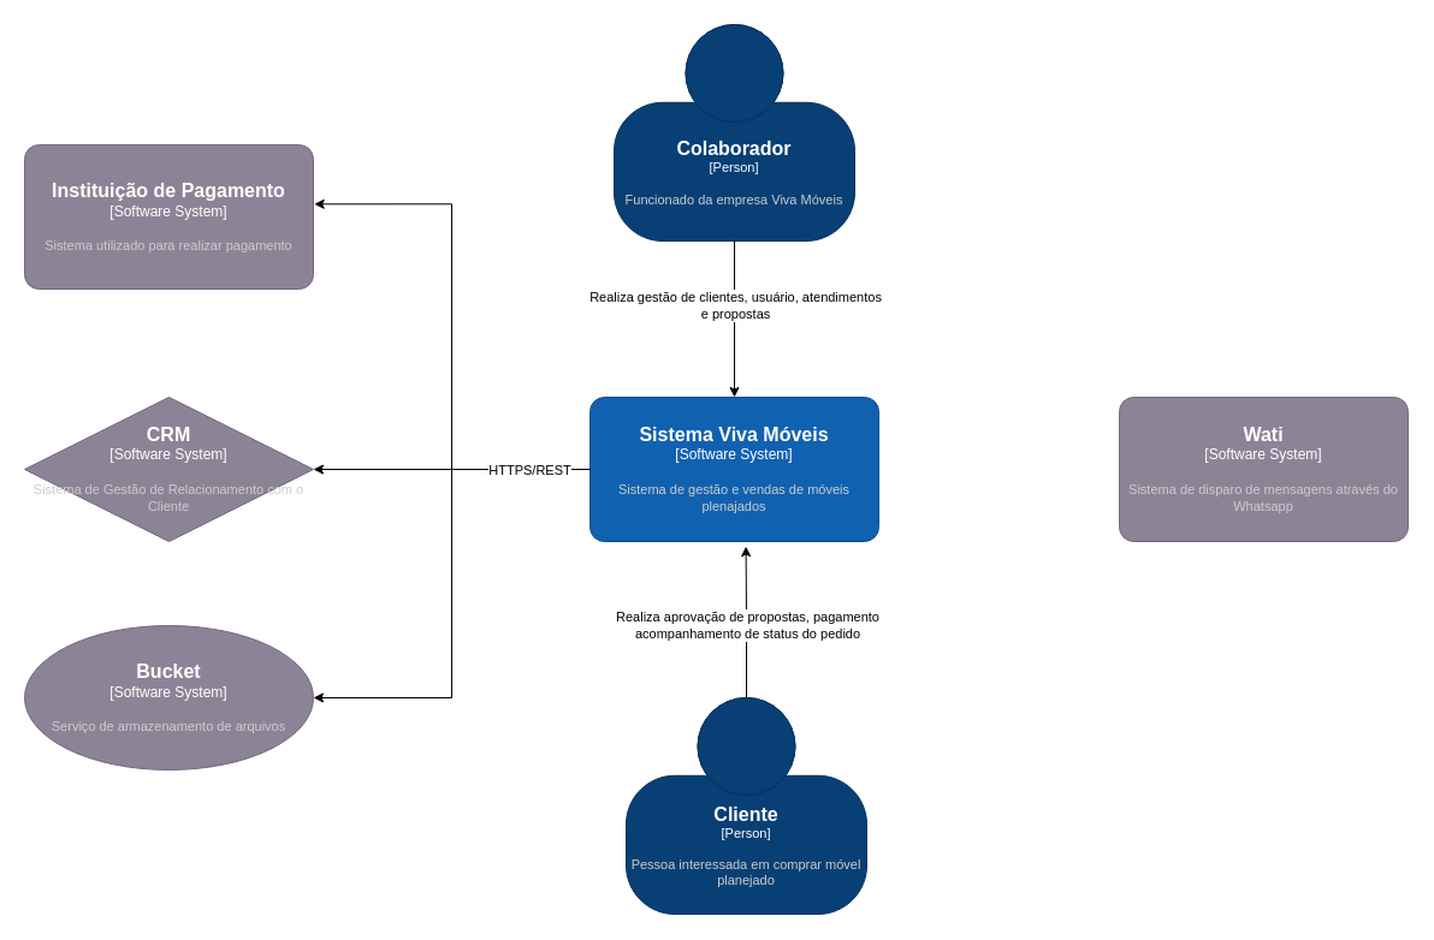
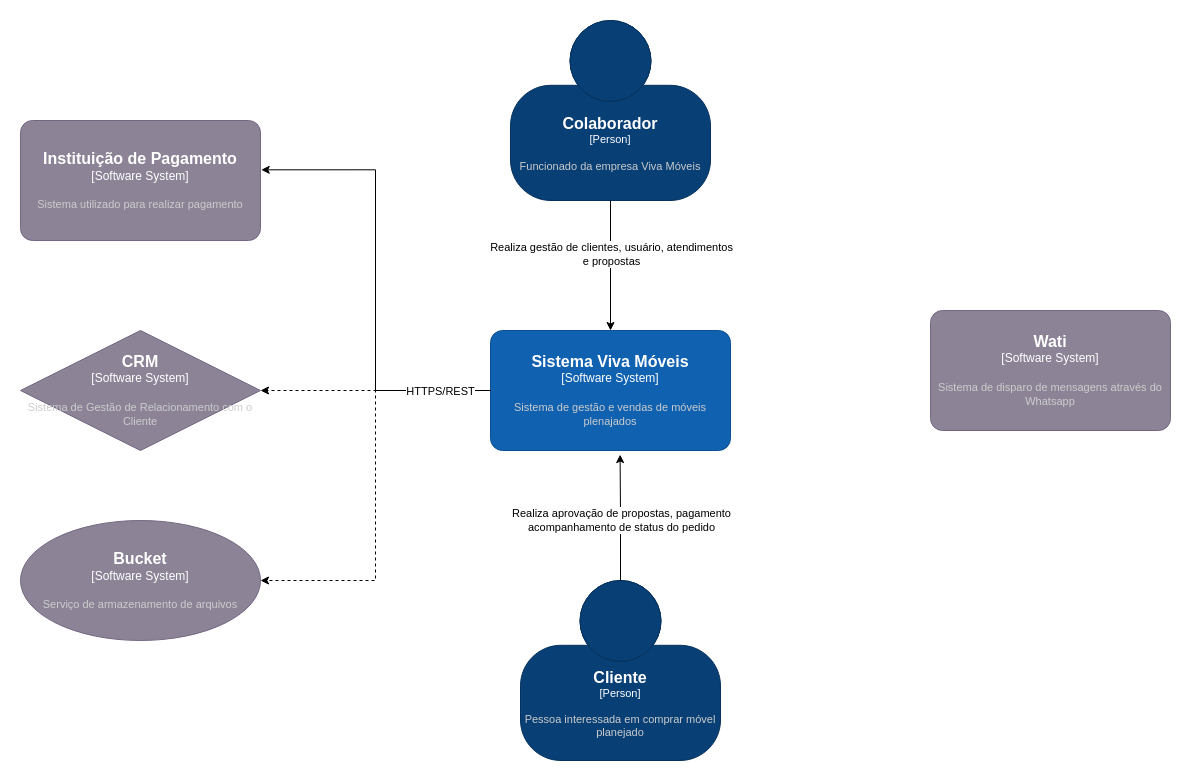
- <mxCell id="9" style="edgeStyle=orthogonalEdgeStyle;rounded=0;orthogonalLoop=1;jettySize=auto;html=1;entryX=1;entryY=0.5;entryDx=0;entryDy=0;entryPerimeter=0;" edge="1" parent="1" source="4" target="6"><mxGeometry relative="1" as="geometry" /></mxCell>
+ <mxCell id="9" style="edgeStyle=orthogonalEdgeStyle;rounded=0;orthogonalLoop=1;jettySize=auto;html=1;entryX=1;entryY=0.5;entryDx=0;entryDy=0;entryPerimeter=0;dashed=1;" edge="1" parent="1" source="4" target="6"><mxGeometry relative="1" as="geometry" /></mxCell>
- <mxCell id="8" value="&lt;font style=&quot;font-size: 16px&quot;&gt;&lt;b&gt;Wati&lt;/b&gt;&lt;/font&gt;&lt;div&gt;[Software System]&lt;/div&gt;&lt;br&gt;&lt;div&gt;&lt;font style=&quot;font-size: 11px&quot;&gt;&lt;font color=&quot;#cccccc&quot;&gt;Sistema de disparo de mensagens através do Whatsapp&lt;/font&gt;&lt;/div&gt;" style="rounded=1;whiteSpace=wrap;html=1;labelBackgroundColor=none;fillColor=#8C8496;fontColor=#ffffff;align=center;arcSize=10;strokeColor=#736782;metaEdit=1;resizable=0;points=[[0.25,0,0],[0.5,0,0],[0.75,0,0],[1,0.25,0],[1,0.5,0],[1,0.75,0],[0.75,1,0],[0.5,1,0],[0.25,1,0],[0,0.75,0],[0,0.5,0],[0,0.25,0]];" vertex="1" parent="1"><mxGeometry x="930" y="330" width="240" height="120" as="geometry" /></mxCell>
+ <mxCell id="8" value="&lt;font style=&quot;font-size: 16px&quot;&gt;&lt;b&gt;Wati&lt;/b&gt;&lt;/font&gt;&lt;div&gt;[Software System]&lt;/div&gt;&lt;br&gt;&lt;div&gt;&lt;font style=&quot;font-size: 11px&quot;&gt;&lt;font color=&quot;#cccccc&quot;&gt;Sistema de disparo de mensagens através do Whatsapp&lt;/font&gt;&lt;/div&gt;" style="rounded=1;whiteSpace=wrap;html=1;labelBackgroundColor=none;fillColor=#8C8496;fontColor=#ffffff;align=center;arcSize=10;strokeColor=#736782;metaEdit=1;resizable=0;points=[[0.25,0,0],[0.5,0,0],[0.75,0,0],[1,0.25,0],[1,0.5,0],[1,0.75,0],[0.75,1,0],[0.5,1,0],[0.25,1,0],[0,0.75,0],[0,0.5,0],[0,0.25,0]];" vertex="1" parent="1"><mxGeometry x="930" y="310" width="240" height="120" as="geometry" /></mxCell>
- <mxCell id="11" style="edgeStyle=orthogonalEdgeStyle;rounded=0;orthogonalLoop=1;jettySize=auto;html=1;entryX=1;entryY=0.5;entryDx=0;entryDy=0;entryPerimeter=0;" edge="1" parent="1" source="4" target="7"><mxGeometry relative="1" as="geometry" /></mxCell>
+ <mxCell id="11" style="edgeStyle=orthogonalEdgeStyle;rounded=0;orthogonalLoop=1;jettySize=auto;html=1;entryX=1;entryY=0.5;entryDx=0;entryDy=0;entryPerimeter=0;dashed=1;" edge="1" parent="1" source="4" target="7"><mxGeometry relative="1" as="geometry" /></mxCell>
